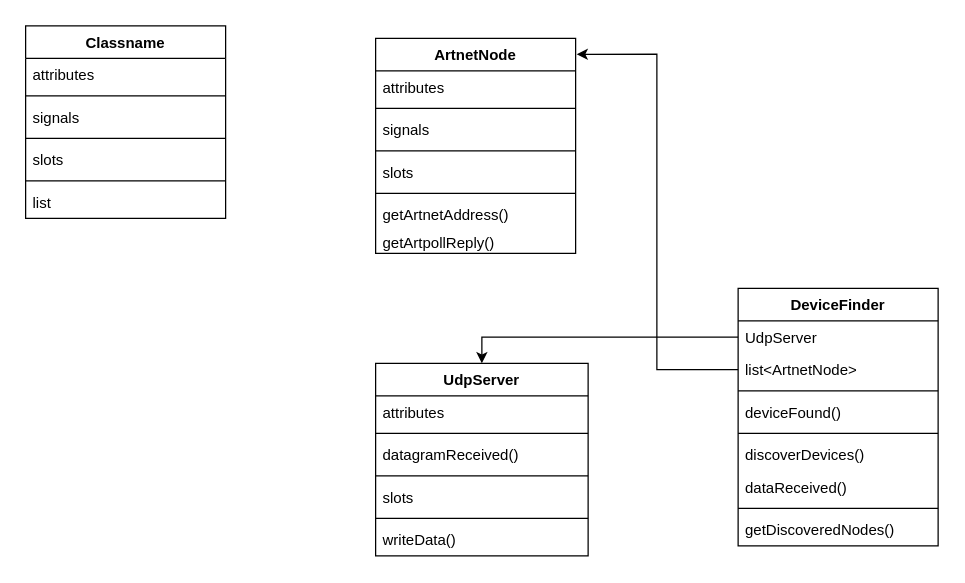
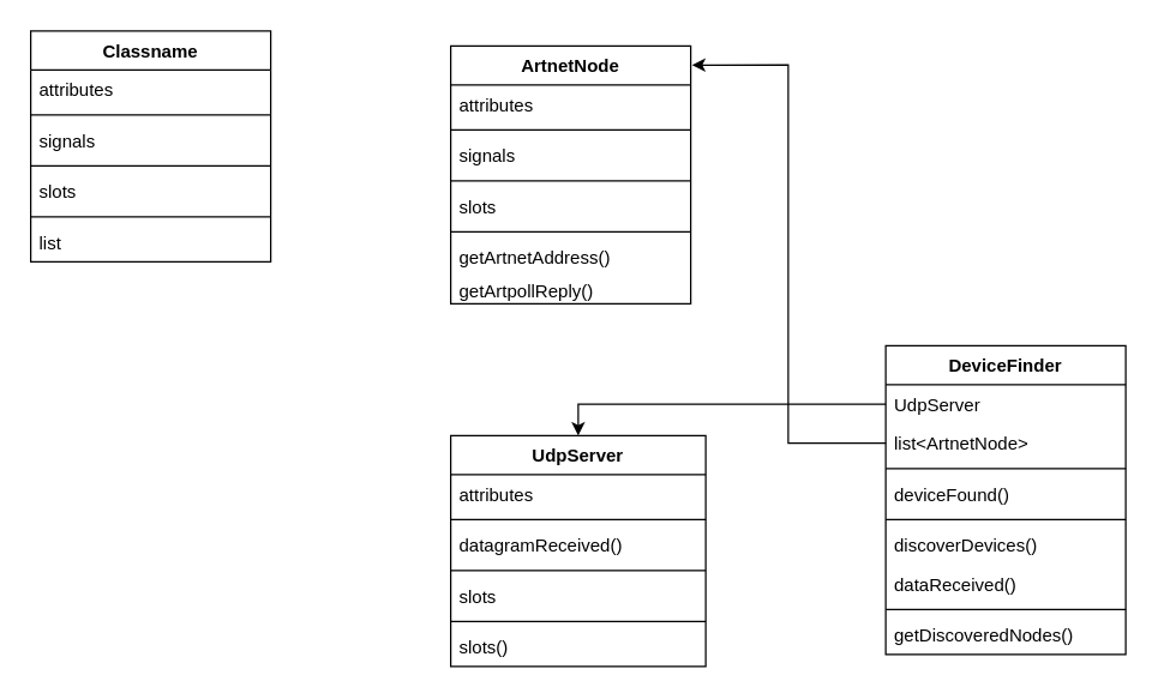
- <mxCell id="26" value="writeData()" style="text;strokeColor=none;fillColor=none;align=left;verticalAlign=top;spacingLeft=4;spacingRight=4;overflow=hidden;rotatable=0;points=[[0,0.5],[1,0.5]];portConstraint=eastwest;" parent="19" vertex="1"><mxGeometry y="128" width="170" height="26" as="geometry" /></mxCell>
+ <mxCell id="26" value="slots()" style="text;strokeColor=none;fillColor=none;align=left;verticalAlign=top;spacingLeft=4;spacingRight=4;overflow=hidden;rotatable=0;points=[[0,0.5],[1,0.5]];portConstraint=eastwest;" parent="19" vertex="1"><mxGeometry y="128" width="170" height="26" as="geometry" /></mxCell>
